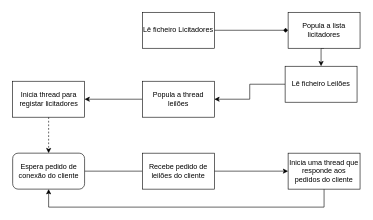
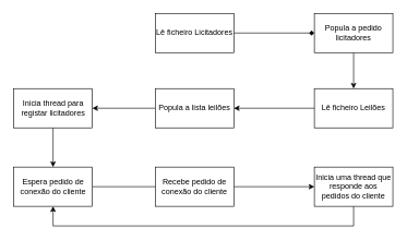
- <mxCell id="15" value="Popula a lista licitadores" style="rounded=0;whiteSpace=wrap;html=1;" vertex="1" parent="1"><mxGeometry x="480" y="20" width="120" height="60" as="geometry" /></mxCell>
+ <mxCell id="15" value="Popula a pedido licitadores" style="rounded=0;whiteSpace=wrap;html=1;" vertex="1" parent="1"><mxGeometry x="480" y="20" width="120" height="60" as="geometry" /></mxCell>
- <mxCell id="5" value="Lê ficheiro Leilões" style="rounded=0;whiteSpace=wrap;html=1;" vertex="1" parent="1"><mxGeometry x="475" y="110" width="120" height="60" as="geometry" /></mxCell>
+ <mxCell id="5" value="Lê ficheiro Leilões" style="rounded=0;whiteSpace=wrap;html=1;" vertex="1" parent="1"><mxGeometry x="480" y="135" width="120" height="60" as="geometry" /></mxCell>
- <mxCell id="17" value="Popula a thread leilões" style="rounded=0;whiteSpace=wrap;html=1;" vertex="1" parent="1"><mxGeometry x="237" y="135" width="120" height="60" as="geometry" /></mxCell>
+ <mxCell id="17" value="Popula a lista leilões" style="rounded=0;whiteSpace=wrap;html=1;" vertex="1" parent="1"><mxGeometry x="237" y="135" width="120" height="60" as="geometry" /></mxCell>
- <mxCell id="6" style="edgeStyle=orthogonalEdgeStyle;rounded=0;orthogonalLoop=1;jettySize=auto;html=1;exitX=0.5;exitY=1;exitDx=0;exitDy=0;entryX=0.5;entryY=0;entryDx=0;entryDy=0;dashed=1;" edge="1" parent="1" source="7" target="9"><mxGeometry relative="1" as="geometry" /></mxCell>
+ <mxCell id="6" style="edgeStyle=orthogonalEdgeStyle;rounded=0;orthogonalLoop=1;jettySize=auto;html=1;exitX=0.5;exitY=1;exitDx=0;exitDy=0;entryX=0.5;entryY=0;entryDx=0;entryDy=0;" edge="1" parent="1" source="7" target="9"><mxGeometry relative="1" as="geometry" /></mxCell>
- <mxCell id="9" value="Espera pedido de conexão do cliente" style="whiteSpace=wrap;html=1;rounded=1;" vertex="1" parent="1"><mxGeometry x="20.5" y="255" width="120" height="60" as="geometry" /></mxCell>
+ <mxCell id="9" value="Espera pedido de conexão do cliente" style="rounded=0;whiteSpace=wrap;html=1;" vertex="1" parent="1"><mxGeometry x="20.5" y="255" width="120" height="60" as="geometry" /></mxCell>
- <mxCell id="11" value="Recebe pedido de leilões do cliente" style="rounded=0;whiteSpace=wrap;html=1;" vertex="1" parent="1"><mxGeometry x="237" y="255" width="120" height="60" as="geometry" /></mxCell>
+ <mxCell id="11" value="Recebe pedido de conexão do cliente" style="rounded=0;whiteSpace=wrap;html=1;" vertex="1" parent="1"><mxGeometry x="237" y="255" width="120" height="60" as="geometry" /></mxCell>
